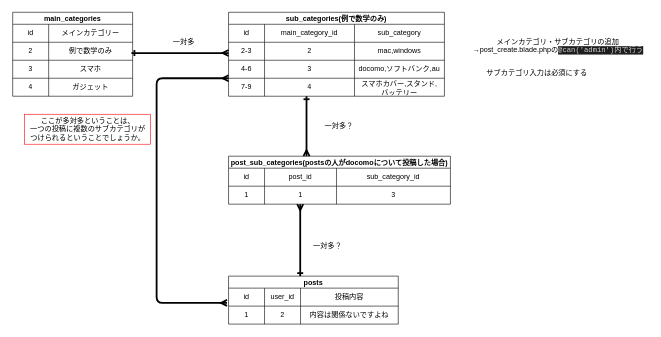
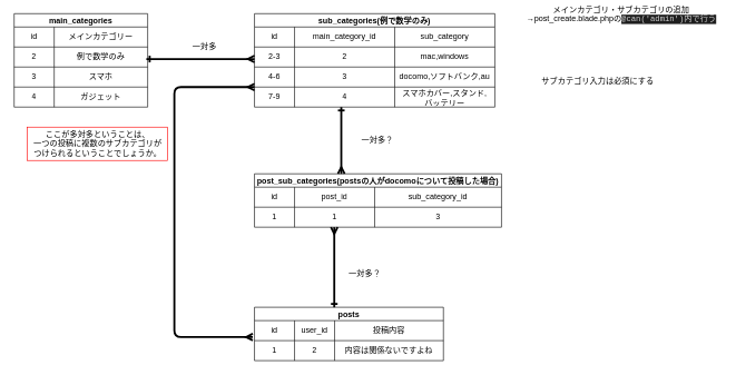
- <mxCell id="59" value="&lt;font style=&quot;font-size: 12px&quot;&gt;メインカテゴリ・サブカテゴリの追加&lt;br&gt;→post_create.blade.phpの&lt;/font&gt;&lt;span style=&quot;background-color: rgb(30 , 30 , 30) ; color: rgb(212 , 212 , 212) ; font-family: &amp;#34;menlo&amp;#34; , &amp;#34;monaco&amp;#34; , &amp;#34;courier new&amp;#34; , monospace&quot;&gt;&lt;font style=&quot;font-size: 12px&quot;&gt;@can('admin')内で行う&lt;/font&gt;&lt;br&gt;&lt;/span&gt;" style="text;html=1;align=center;verticalAlign=middle;resizable=0;points=[];autosize=1;strokeColor=#FFFFFF;fillColor=none;shadow=0;" parent="1" vertex="1"><mxGeometry x="779" y="61" width="300" height="30" as="geometry" /></mxCell>
+ <mxCell id="59" value="&lt;font style=&quot;font-size: 12px&quot;&gt;メインカテゴリ・サブカテゴリの追加&lt;br&gt;→post_create.blade.phpの&lt;/font&gt;&lt;span style=&quot;background-color: rgb(30 , 30 , 30) ; color: rgb(212 , 212 , 212) ; font-family: &amp;#34;menlo&amp;#34; , &amp;#34;monaco&amp;#34; , &amp;#34;courier new&amp;#34; , monospace&quot;&gt;&lt;font style=&quot;font-size: 12px&quot;&gt;@can('admin')内で行う&lt;/font&gt;&lt;br&gt;&lt;/span&gt;" style="text;html=1;align=center;verticalAlign=middle;resizable=0;points=[];autosize=1;strokeColor=#FFFFFF;fillColor=none;shadow=0;" parent="1" vertex="1"><mxGeometry x="779" y="6" width="300" height="30" as="geometry" /></mxCell>
